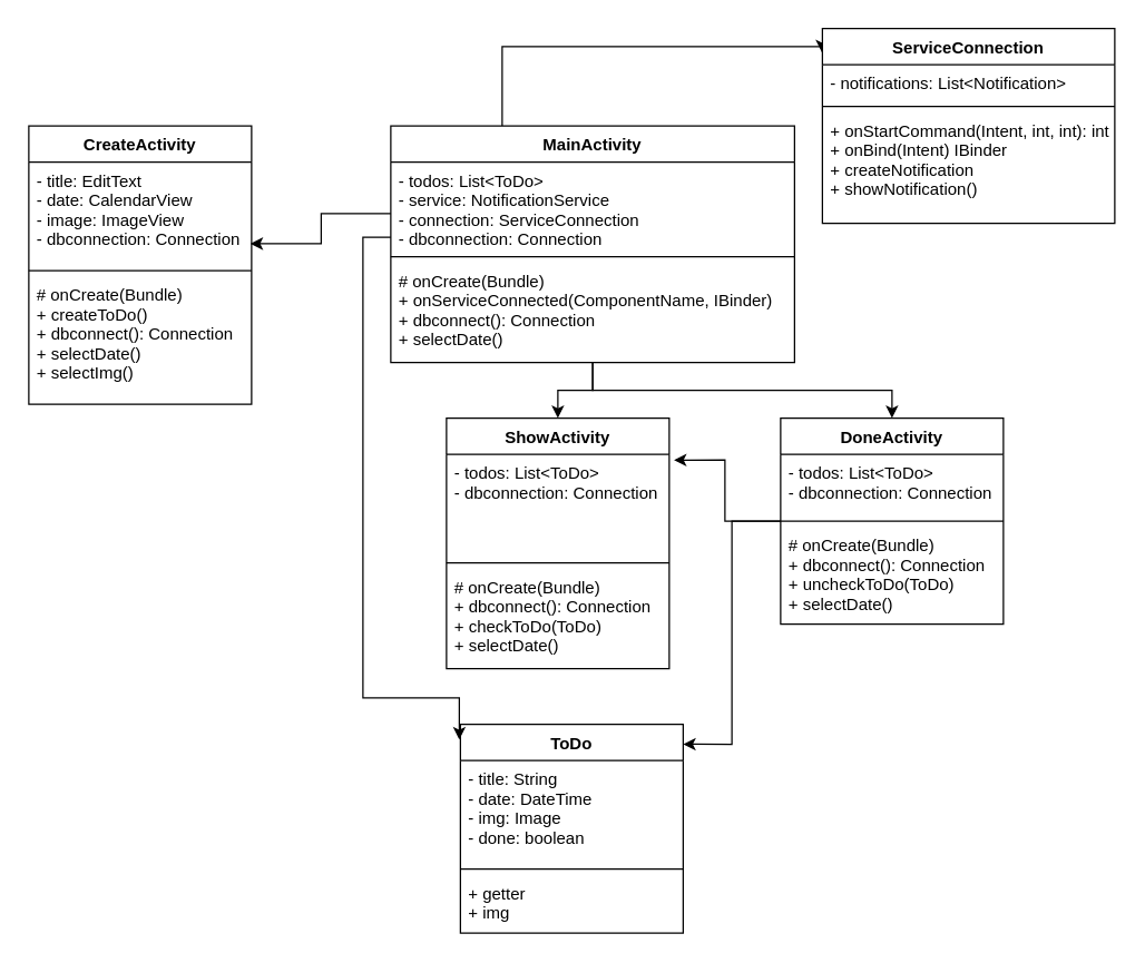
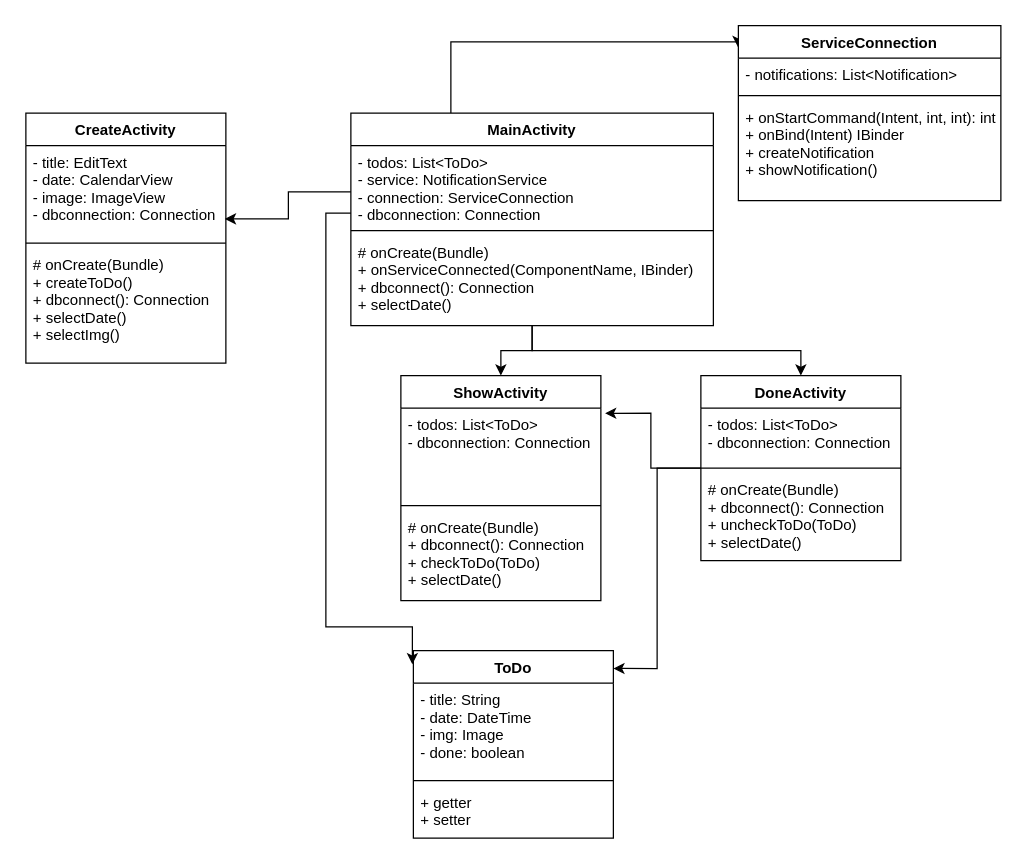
- <mxCell id="5" value="+ getter&#10;+ img" style="text;strokeColor=none;fillColor=none;align=left;verticalAlign=top;spacingLeft=4;spacingRight=4;overflow=hidden;rotatable=0;points=[[0,0.5],[1,0.5]];portConstraint=eastwest;" vertex="1" parent="2"><mxGeometry y="108" width="160" height="42" as="geometry" /></mxCell>
+ <mxCell id="5" value="+ getter&#10;+ setter" style="text;strokeColor=none;fillColor=none;align=left;verticalAlign=top;spacingLeft=4;spacingRight=4;overflow=hidden;rotatable=0;points=[[0,0.5],[1,0.5]];portConstraint=eastwest;" vertex="1" parent="2"><mxGeometry y="108" width="160" height="42" as="geometry" /></mxCell>
